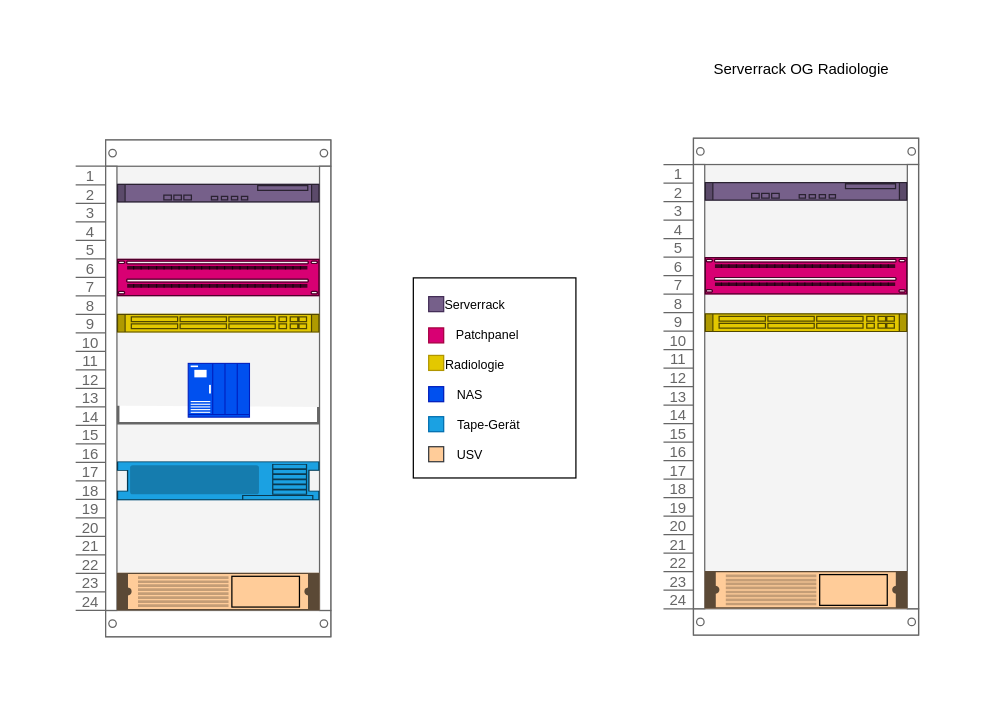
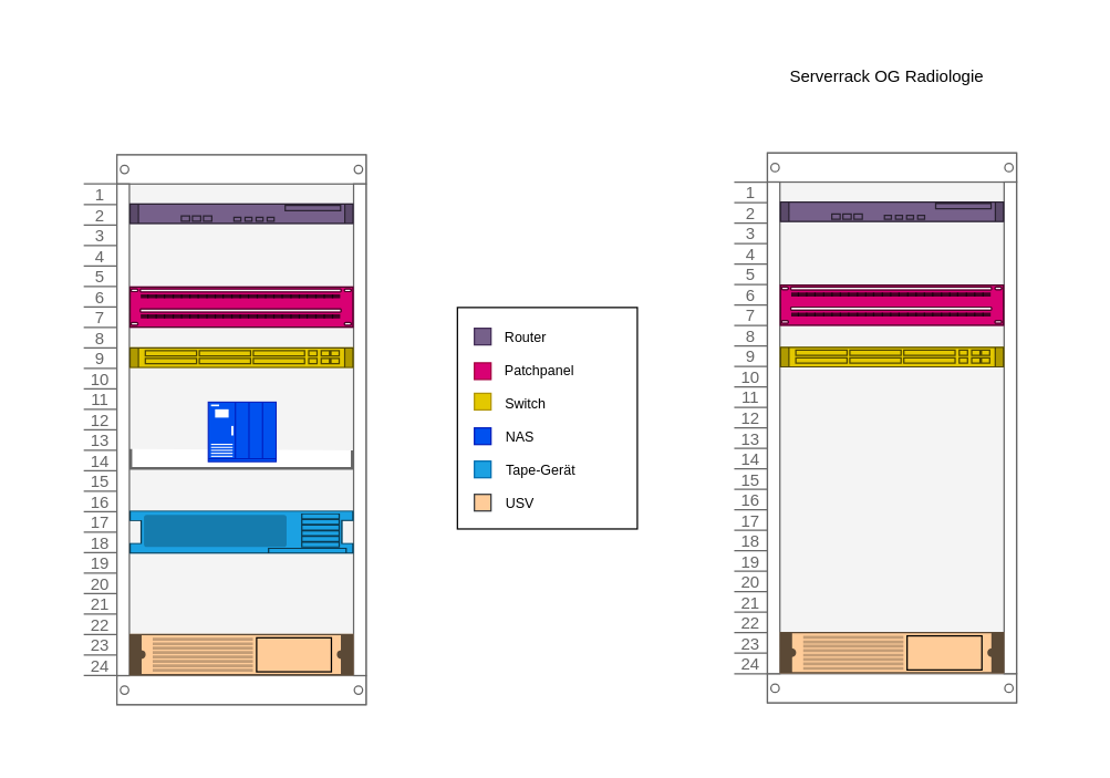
- <mxCell id="12" value="Serverrack" style="text;html=1;align=center;verticalAlign=middle;resizable=0;points=[];autosize=1;strokeColor=none;fillColor=none;fontSize=10;" vertex="1" parent="1"><mxGeometry x="354.27" y="227.63" width="50" height="30" as="geometry" /></mxCell>
+ <mxCell id="12" value="Router" style="text;html=1;align=center;verticalAlign=middle;resizable=0;points=[];autosize=1;strokeColor=none;fillColor=none;fontSize=10;" vertex="1" parent="1"><mxGeometry x="354.27" y="227.63" width="50" height="30" as="geometry" /></mxCell>
- <mxCell id="13" value="Radiologie" style="text;html=1;align=center;verticalAlign=middle;resizable=0;points=[];autosize=1;strokeColor=none;fillColor=none;fontSize=10;" vertex="1" parent="1"><mxGeometry x="354.27" y="275.63" width="50" height="30" as="geometry" /></mxCell>
+ <mxCell id="13" value="Switch" style="text;html=1;align=center;verticalAlign=middle;resizable=0;points=[];autosize=1;strokeColor=none;fillColor=none;fontSize=10;" vertex="1" parent="1"><mxGeometry x="354.27" y="275.63" width="50" height="30" as="geometry" /></mxCell>
